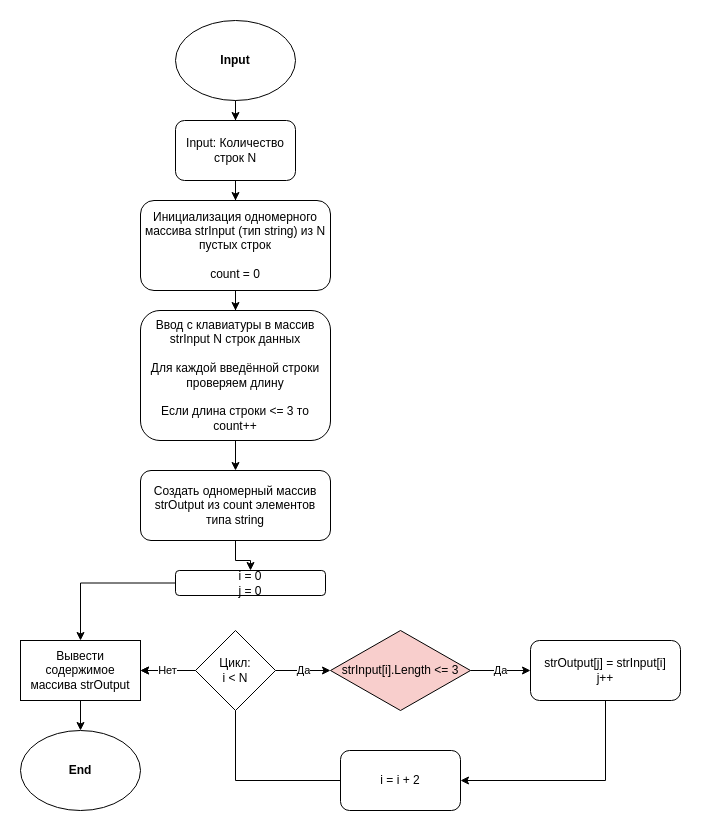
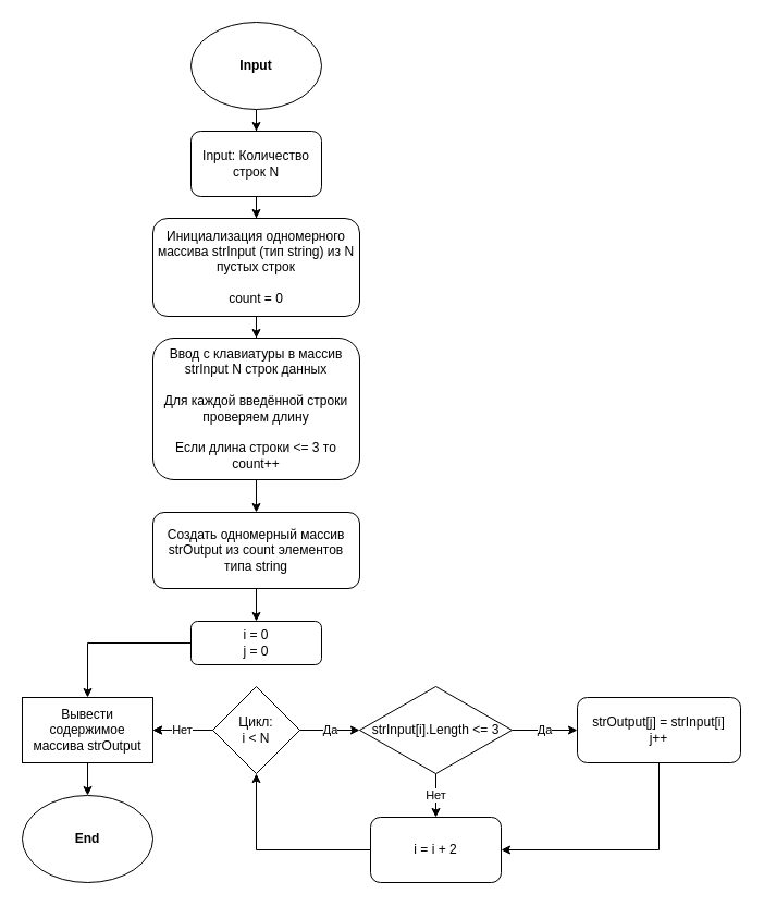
- <mxCell id="11" value="&lt;div&gt;i = 0&lt;/div&gt;&lt;div&gt;j = 0&lt;br&gt;&lt;/div&gt;" style="rounded=1;whiteSpace=wrap;html=1;" vertex="1" parent="1"><mxGeometry x="175" y="570" width="150" height="25" as="geometry" /></mxCell>
+ <mxCell id="11" value="&lt;div&gt;i = 0&lt;/div&gt;&lt;div&gt;j = 0&lt;br&gt;&lt;/div&gt;" style="rounded=1;whiteSpace=wrap;html=1;" vertex="1" parent="1"><mxGeometry x="175" y="570" width="120" height="40" as="geometry" /></mxCell>
- <mxCell id="18" value="strInput[i].Length &amp;lt;= 3" style="rhombus;whiteSpace=wrap;html=1;fillColor=#f8cecc;" vertex="1" parent="1"><mxGeometry x="330" y="630" width="140" height="80" as="geometry" /></mxCell>
+ <mxCell id="18" value="strInput[i].Length &amp;lt;= 3" style="rhombus;whiteSpace=wrap;html=1;" vertex="1" parent="1"><mxGeometry x="330" y="630" width="140" height="80" as="geometry" /></mxCell>
- <mxCell id="21" style="edgeStyle=orthogonalEdgeStyle;rounded=0;orthogonalLoop=1;jettySize=auto;html=1;exitX=0;exitY=0.5;exitDx=0;exitDy=0;entryX=0.5;entryY=1;entryDx=0;entryDy=0;endArrow=none;" edge="1" parent="1" source="22" target="15"><mxGeometry relative="1" as="geometry" /></mxCell>
+ <mxCell id="21" style="edgeStyle=orthogonalEdgeStyle;rounded=0;orthogonalLoop=1;jettySize=auto;html=1;exitX=0;exitY=0.5;exitDx=0;exitDy=0;entryX=0.5;entryY=1;entryDx=0;entryDy=0;" edge="1" parent="1" source="22" target="15"><mxGeometry relative="1" as="geometry" /></mxCell>
+ <mxCell id="17" value="Нет" style="edgeStyle=orthogonalEdgeStyle;rounded=0;orthogonalLoop=1;jettySize=auto;html=1;" edge="1" parent="1" source="18" target="22"><mxGeometry relative="1" as="geometry" /></mxCell>
